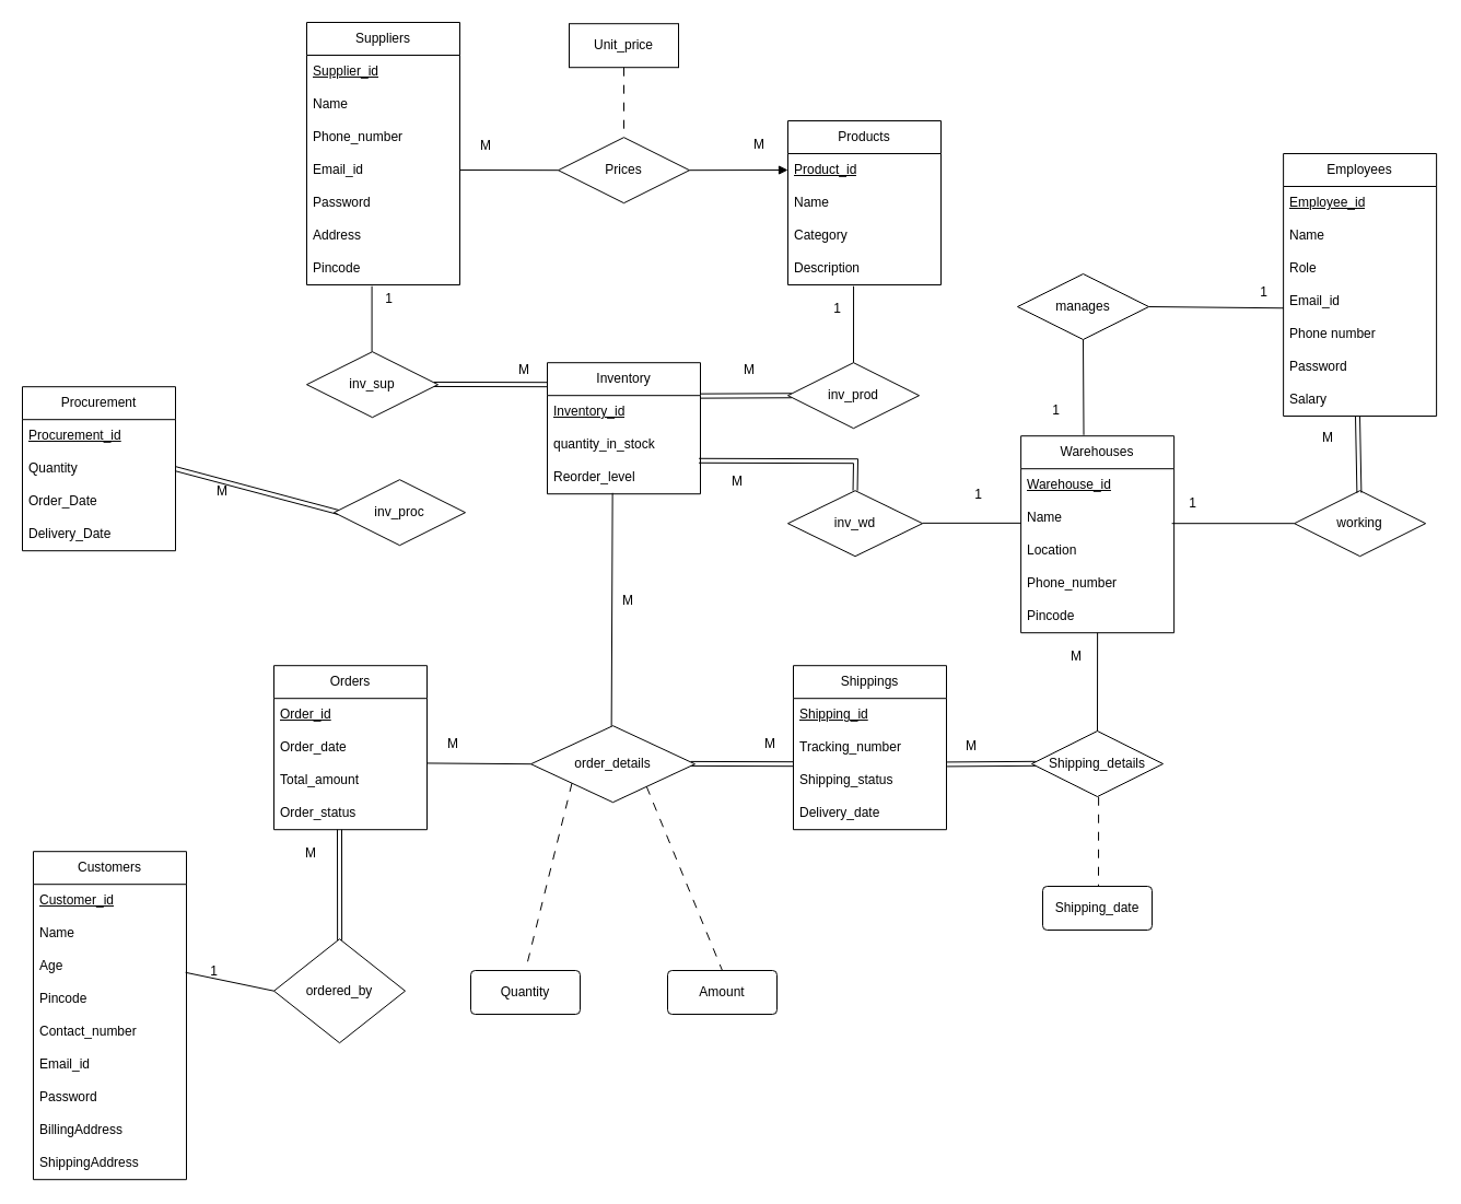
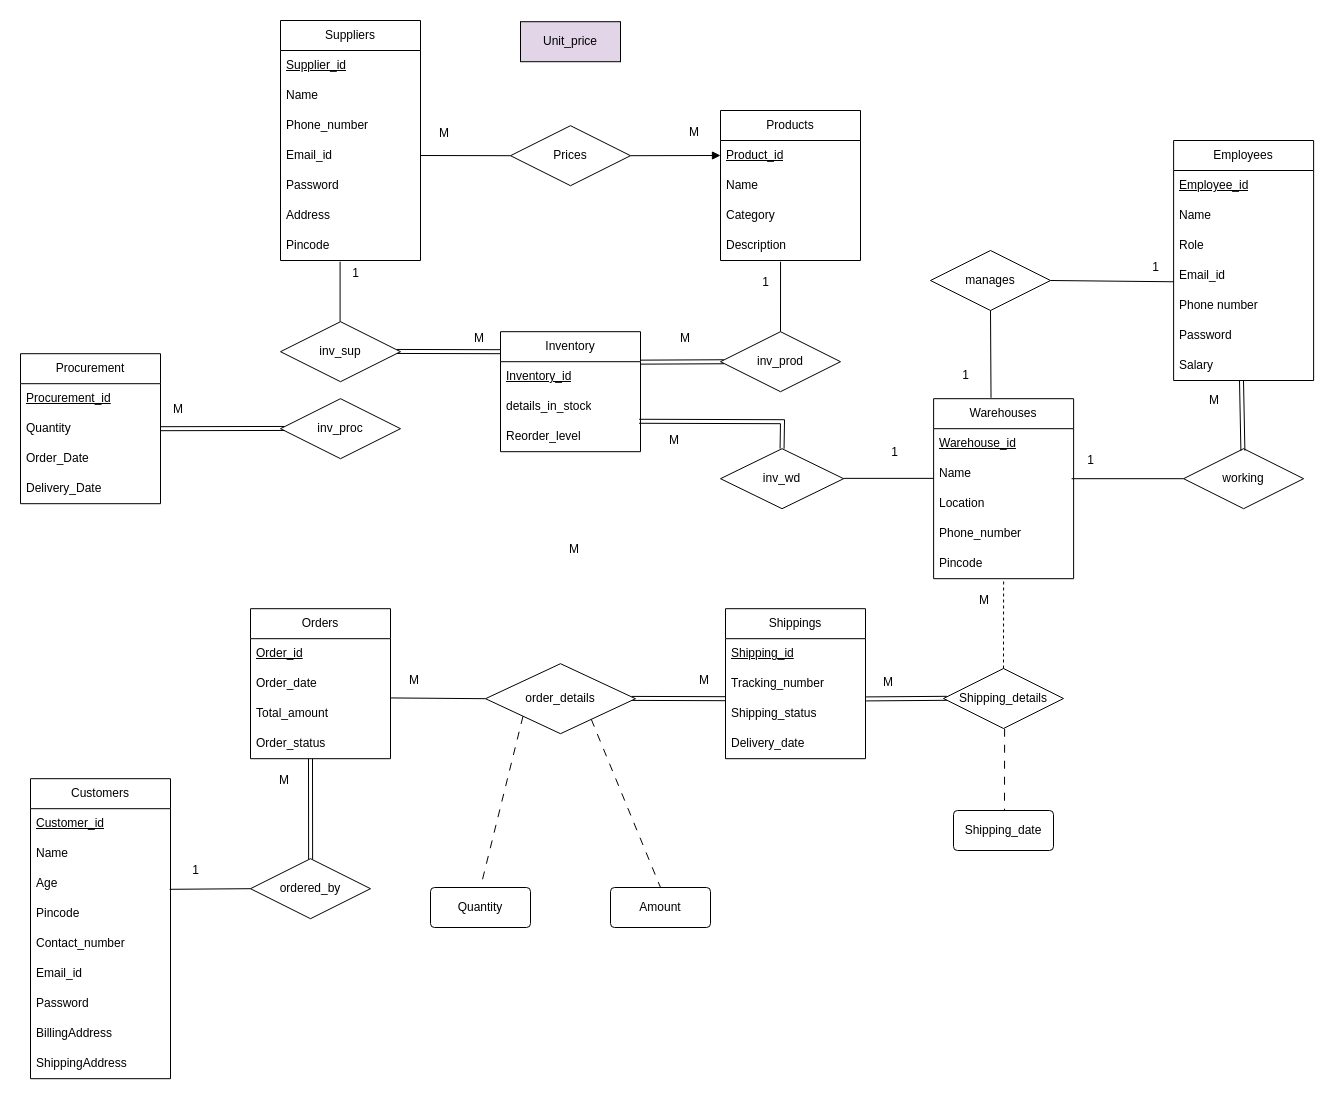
- <mxCell id="98" value="Unit_price" style="whiteSpace=wrap;html=1;align=center;" parent="1" vertex="1"><mxGeometry x="520" y="21.2" width="100" height="40" as="geometry" /></mxCell>
+ <mxCell id="98" value="Unit_price" style="whiteSpace=wrap;html=1;align=center;fillColor=#e1d5e7;" parent="1" vertex="1"><mxGeometry x="520" y="21.2" width="100" height="40" as="geometry" /></mxCell>
- <mxCell id="99" value="" style="endArrow=none;html=1;rounded=0;exitX=0.5;exitY=1;exitDx=0;exitDy=0;dashed=1;dashPattern=8 8;entryX=0.5;entryY=0;entryDx=0;entryDy=0;" parent="1" source="98" target="93" edge="1"><mxGeometry relative="1" as="geometry"><mxPoint x="560" y="92.7" as="sourcePoint" /><mxPoint x="560" y="217.7" as="targetPoint" /></mxGeometry></mxCell>
- <mxCell id="10" value="quantity_in_stock" style="text;strokeColor=none;fillColor=none;align=left;verticalAlign=middle;spacingLeft=4;spacingRight=4;overflow=hidden;points=[[0,0.5],[1,0.5]];portConstraint=eastwest;rotatable=0;whiteSpace=wrap;html=1;" parent="8" vertex="1"><mxGeometry y="60" width="140" height="30" as="geometry" /></mxCell>
+ <mxCell id="10" value="details_in_stock" style="text;strokeColor=none;fillColor=none;align=left;verticalAlign=middle;spacingLeft=4;spacingRight=4;overflow=hidden;points=[[0,0.5],[1,0.5]];portConstraint=eastwest;rotatable=0;whiteSpace=wrap;html=1;" parent="8" vertex="1"><mxGeometry y="60" width="140" height="30" as="geometry" /></mxCell>
- <mxCell id="7" value="inv_proc" style="shape=rhombus;perimeter=rhombusPerimeter;whiteSpace=wrap;html=1;align=center;" parent="1" vertex="1"><mxGeometry x="305" y="438.2" width="120" height="60" as="geometry" /></mxCell>
+ <mxCell id="7" value="inv_proc" style="shape=rhombus;perimeter=rhombusPerimeter;whiteSpace=wrap;html=1;align=center;" parent="1" vertex="1"><mxGeometry x="280" y="398.2" width="120" height="60" as="geometry" /></mxCell>
- <mxCell id="75" value="" style="endArrow=none;html=1;rounded=0;exitX=0.426;exitY=0.969;exitDx=0;exitDy=0;exitPerimeter=0;entryX=0.491;entryY=0.003;entryDx=0;entryDy=0;entryPerimeter=0;" parent="1" source="11" target="86" edge="1"><mxGeometry relative="1" as="geometry"><mxPoint x="549.47" y="611.2" as="sourcePoint" /><mxPoint x="550" y="751.2" as="targetPoint" /></mxGeometry></mxCell>
- <mxCell id="107" value="" style="endArrow=none;html=1;rounded=0;exitX=0.5;exitY=0;exitDx=0;exitDy=0;entryX=0.5;entryY=1;entryDx=0;entryDy=0;" edge="1" parent="1" source="104" target="12"><mxGeometry relative="1" as="geometry"><mxPoint x="1000" y="670" as="sourcePoint" /><mxPoint x="1160" y="670" as="targetPoint" /></mxGeometry></mxCell>
+ <mxCell id="107" value="" style="endArrow=none;html=1;rounded=0;exitX=0.5;exitY=0;exitDx=0;exitDy=0;entryX=0.5;entryY=1;entryDx=0;entryDy=0;dashed=1;" edge="1" parent="1" source="104" target="12"><mxGeometry relative="1" as="geometry"><mxPoint x="1000" y="670" as="sourcePoint" /><mxPoint x="1160" y="670" as="targetPoint" /></mxGeometry></mxCell>
- <mxCell id="83" value="ordered_by" style="shape=rhombus;perimeter=rhombusPerimeter;whiteSpace=wrap;html=1;align=center;" parent="1" vertex="1"><mxGeometry x="250" y="858.2" width="120" height="95" as="geometry" /></mxCell>
+ <mxCell id="83" value="ordered_by" style="shape=rhombus;perimeter=rhombusPerimeter;whiteSpace=wrap;html=1;align=center;" parent="1" vertex="1"><mxGeometry x="250" y="858.2" width="120" height="60" as="geometry" /></mxCell>
